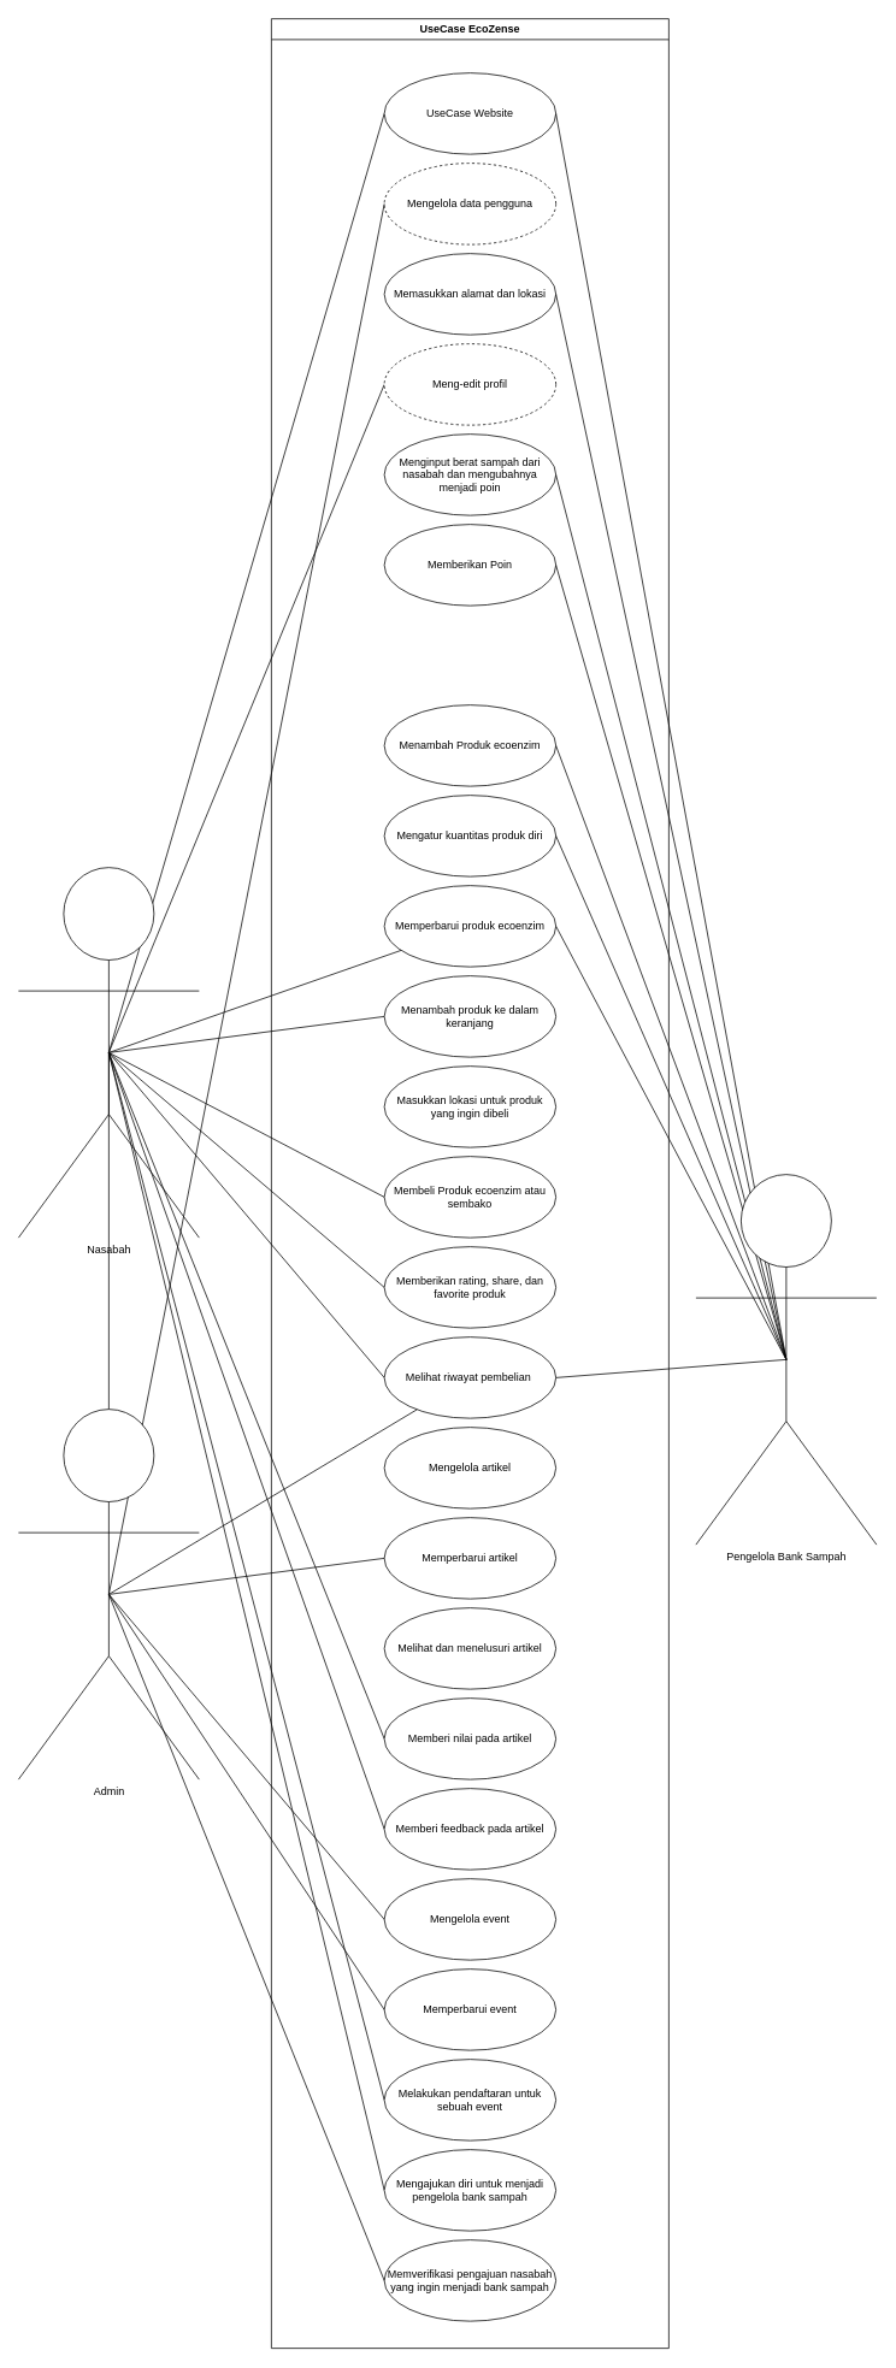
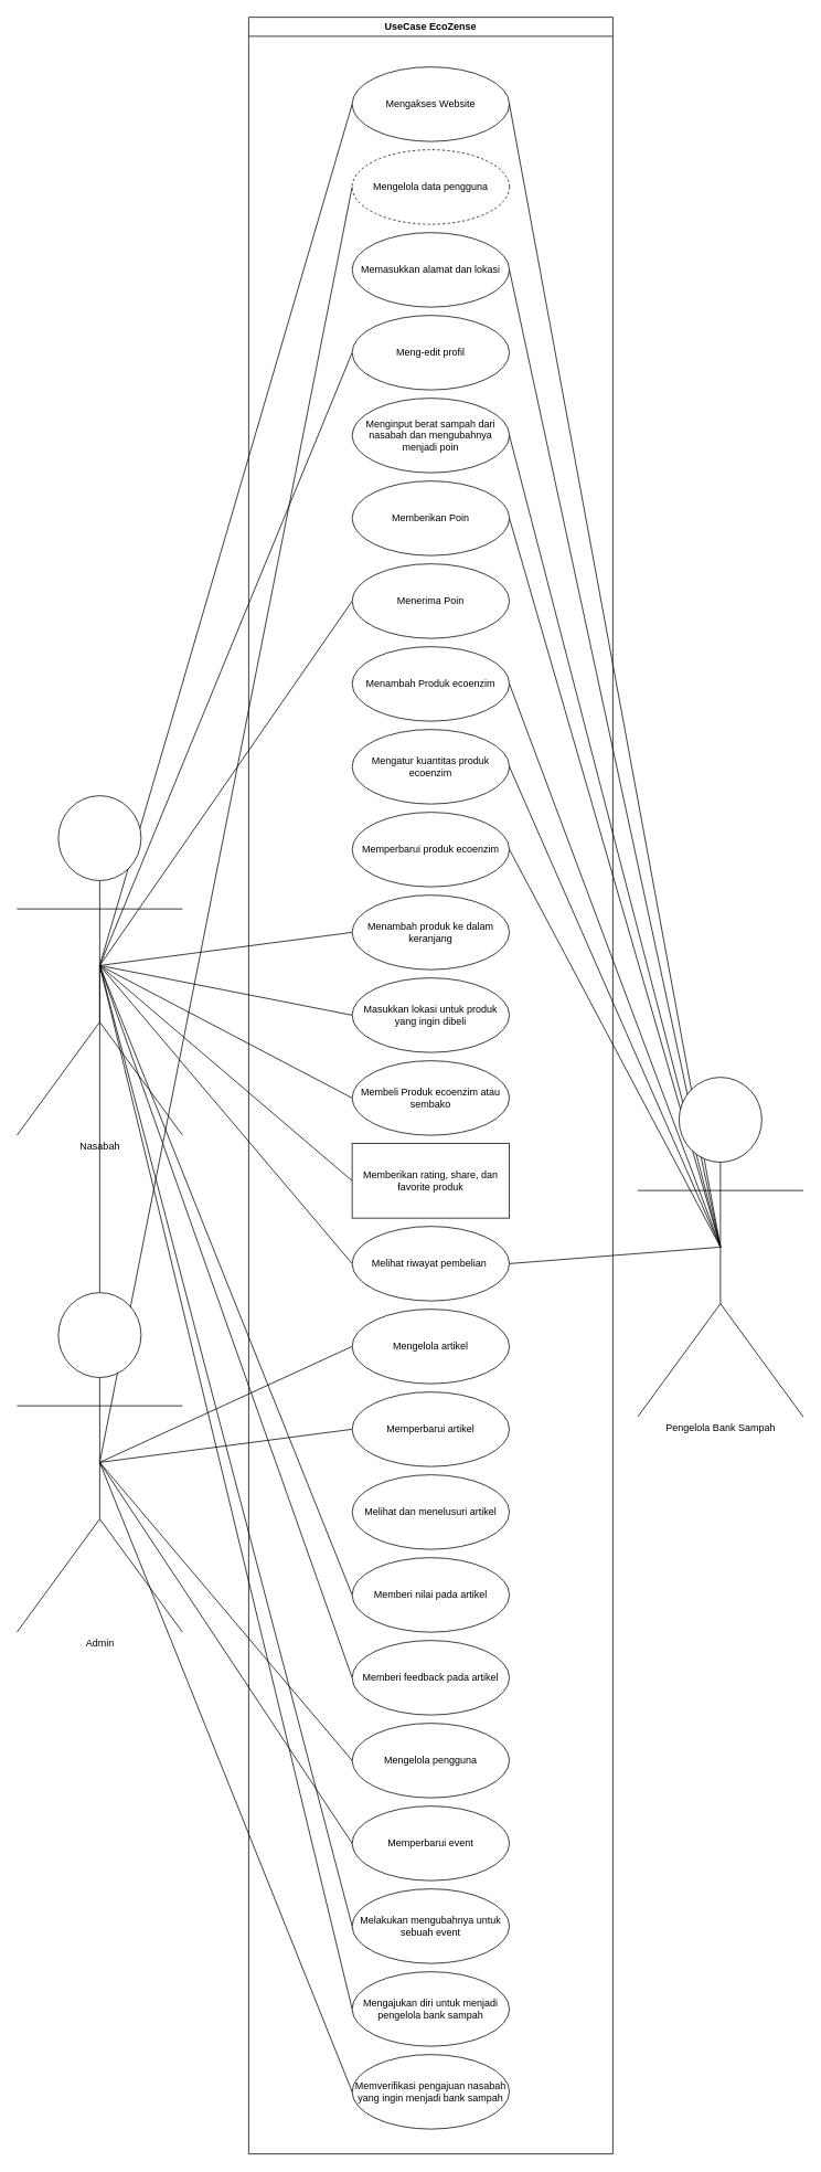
- <mxCell id="19" value="UseCase Website" style="ellipse;whiteSpace=wrap;html=1;" parent="16" vertex="1"><mxGeometry x="125" y="60" width="190" height="90" as="geometry" /></mxCell>
+ <mxCell id="19" value="Mengakses Website" style="ellipse;whiteSpace=wrap;html=1;" parent="16" vertex="1"><mxGeometry x="125" y="60" width="190" height="90" as="geometry" /></mxCell>
- <mxCell id="18" value="Meng-edit profil" style="ellipse;whiteSpace=wrap;html=1;dashed=1;" parent="16" vertex="1"><mxGeometry x="125" y="360" width="190" height="90" as="geometry" /></mxCell>
+ <mxCell id="18" value="Meng-edit profil" style="ellipse;whiteSpace=wrap;html=1;" parent="16" vertex="1"><mxGeometry x="125" y="360" width="190" height="90" as="geometry" /></mxCell>
+ <mxCell id="41" value="Menerima Poin" style="ellipse;whiteSpace=wrap;html=1;" parent="16" vertex="1"><mxGeometry x="125" y="660" width="190" height="90" as="geometry" /></mxCell>
- <mxCell id="23" value="Mengatur kuantitas produk diri" style="ellipse;whiteSpace=wrap;html=1;" parent="16" vertex="1"><mxGeometry x="125" y="860" width="190" height="90" as="geometry" /></mxCell>
+ <mxCell id="23" value="Mengatur kuantitas produk ecoenzim" style="ellipse;whiteSpace=wrap;html=1;" parent="16" vertex="1"><mxGeometry x="125" y="860" width="190" height="90" as="geometry" /></mxCell>
+ <mxCell id="4" style="edgeStyle=none;rounded=0;orthogonalLoop=1;jettySize=auto;html=1;exitX=0.5;exitY=0.5;exitDx=0;exitDy=0;exitPerimeter=0;entryX=0;entryY=0.5;entryDx=0;entryDy=0;endArrow=none;startFill=0;" parent="1" source="15" target="41" edge="1"><mxGeometry relative="1" as="geometry" /></mxCell>
- <mxCell id="14" style="edgeStyle=none;rounded=0;orthogonalLoop=1;jettySize=auto;html=1;exitX=0.5;exitY=0.5;exitDx=0;exitDy=0;exitPerimeter=0;endArrow=none;startFill=0;" parent="1" source="15" target="24" edge="1"><mxGeometry relative="1" as="geometry" /></mxCell>
+ <mxCell id="14" style="edgeStyle=none;rounded=0;orthogonalLoop=1;jettySize=auto;html=1;exitX=0.5;exitY=0.5;exitDx=0;exitDy=0;exitPerimeter=0;entryX=0;entryY=0.5;entryDx=0;entryDy=0;endArrow=none;startFill=0;" parent="1" source="15" target="27" edge="1"><mxGeometry relative="1" as="geometry" /></mxCell>
- <mxCell id="40" value="Memberikan rating, share, dan favorite produk" style="ellipse;whiteSpace=wrap;html=1;" parent="16" vertex="1"><mxGeometry x="125" y="1360" width="190" height="90" as="geometry" /></mxCell>
+ <mxCell id="40" value="Memberikan rating, share, dan favorite produk" style="whiteSpace=wrap;html=1;rounded=0;" parent="16" vertex="1"><mxGeometry x="125" y="1360" width="190" height="90" as="geometry" /></mxCell>
- <mxCell id="43" style="edgeStyle=none;rounded=0;orthogonalLoop=1;jettySize=auto;html=1;exitX=0.5;exitY=0.5;exitDx=0;exitDy=0;exitPerimeter=0;endArrow=none;startFill=0;" parent="1" source="49" target="39" edge="1"><mxGeometry relative="1" as="geometry" /></mxCell>
+ <mxCell id="43" style="edgeStyle=none;rounded=0;orthogonalLoop=1;jettySize=auto;html=1;exitX=0.5;exitY=0.5;exitDx=0;exitDy=0;exitPerimeter=0;entryX=0;entryY=0.5;entryDx=0;entryDy=0;endArrow=none;startFill=0;" parent="1" source="49" target="33" edge="1"><mxGeometry relative="1" as="geometry" /></mxCell>
- <mxCell id="36" value="Mengelola event" style="ellipse;whiteSpace=wrap;html=1;" parent="16" vertex="1"><mxGeometry x="125" y="2060" width="190" height="90" as="geometry" /></mxCell>
+ <mxCell id="36" value="Mengelola pengguna" style="ellipse;whiteSpace=wrap;html=1;" parent="16" vertex="1"><mxGeometry x="125" y="2060" width="190" height="90" as="geometry" /></mxCell>
- <mxCell id="38" value="Melakukan pendaftaran untuk sebuah event" style="ellipse;whiteSpace=wrap;html=1;" parent="16" vertex="1"><mxGeometry x="125" y="2260" width="190" height="90" as="geometry" /></mxCell>
+ <mxCell id="38" value="Melakukan mengubahnya untuk sebuah event" style="ellipse;whiteSpace=wrap;html=1;" parent="16" vertex="1"><mxGeometry x="125" y="2260" width="190" height="90" as="geometry" /></mxCell>
